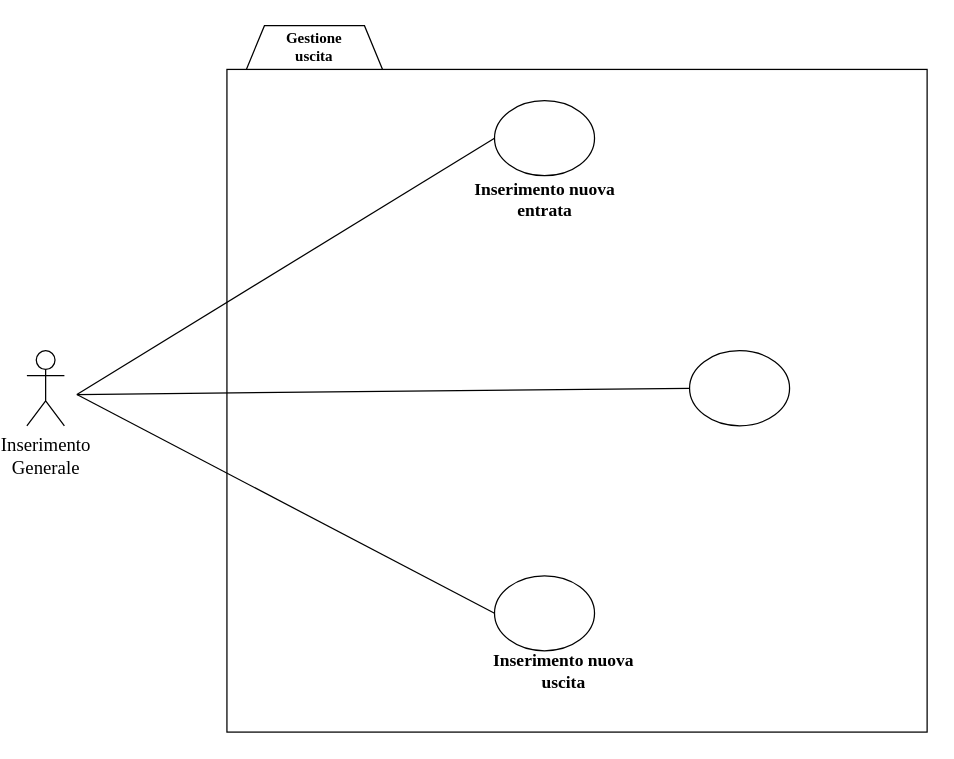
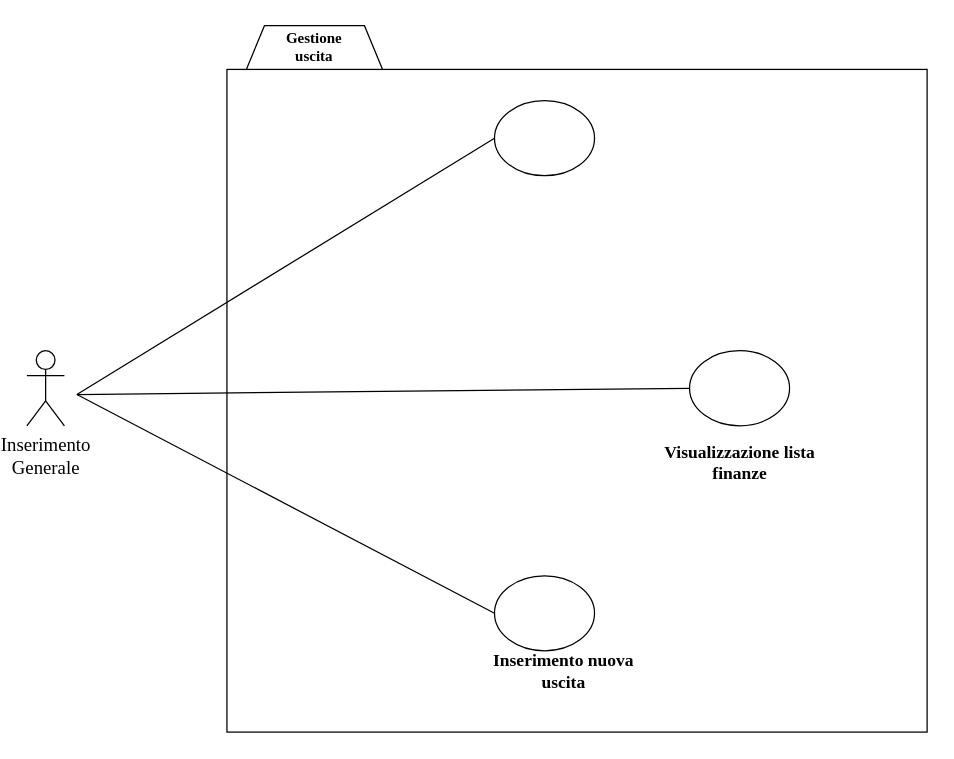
- <mxCell id="9" value="&lt;font face=&quot;Times New Roman&quot;&gt;&lt;b&gt;&lt;span style=&quot;font-size: 14px&quot;&gt;Inserimento&amp;nbsp;nuova entrata&lt;/span&gt;&lt;/b&gt;&lt;/font&gt;" style="text;html=1;strokeColor=none;fillColor=none;align=center;verticalAlign=middle;whiteSpace=wrap;rounded=0;" vertex="1" parent="1"><mxGeometry x="361.5" y="150" width="145" height="20" as="geometry" /></mxCell>
+ <mxCell id="10" value="&lt;font face=&quot;Times New Roman&quot;&gt;&lt;span style=&quot;font-size: 14px&quot;&gt;&lt;b&gt;Visualizzazione lista finanze&lt;/b&gt;&lt;/span&gt;&lt;/font&gt;" style="text;html=1;strokeColor=none;fillColor=none;align=center;verticalAlign=middle;whiteSpace=wrap;rounded=0;" vertex="1" parent="1"><mxGeometry x="517.5" y="360" width="145" height="20" as="geometry" /></mxCell>
